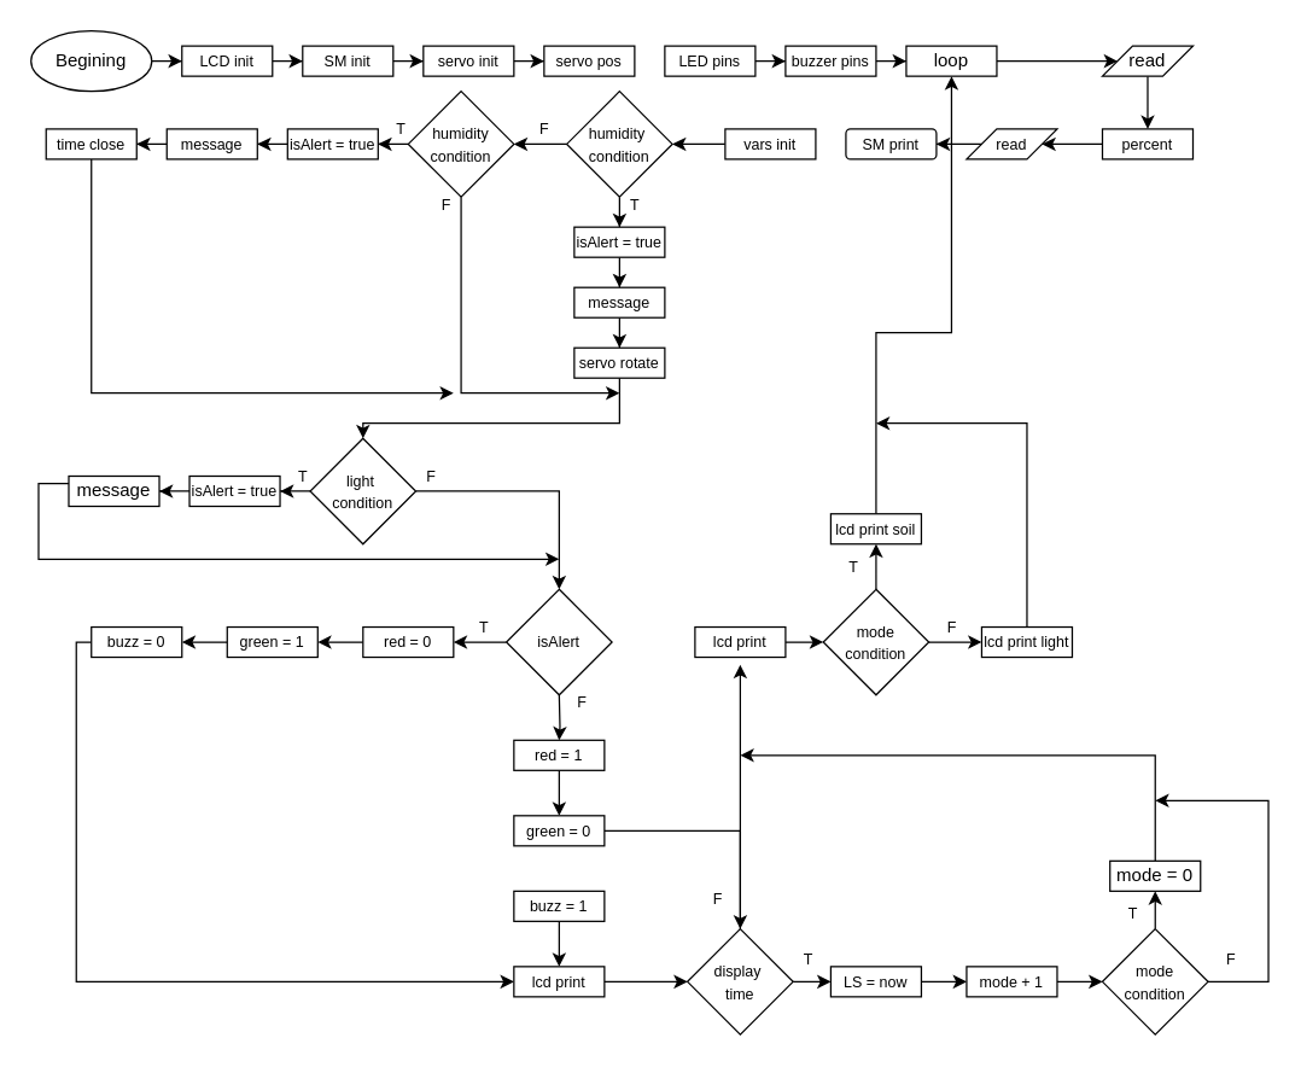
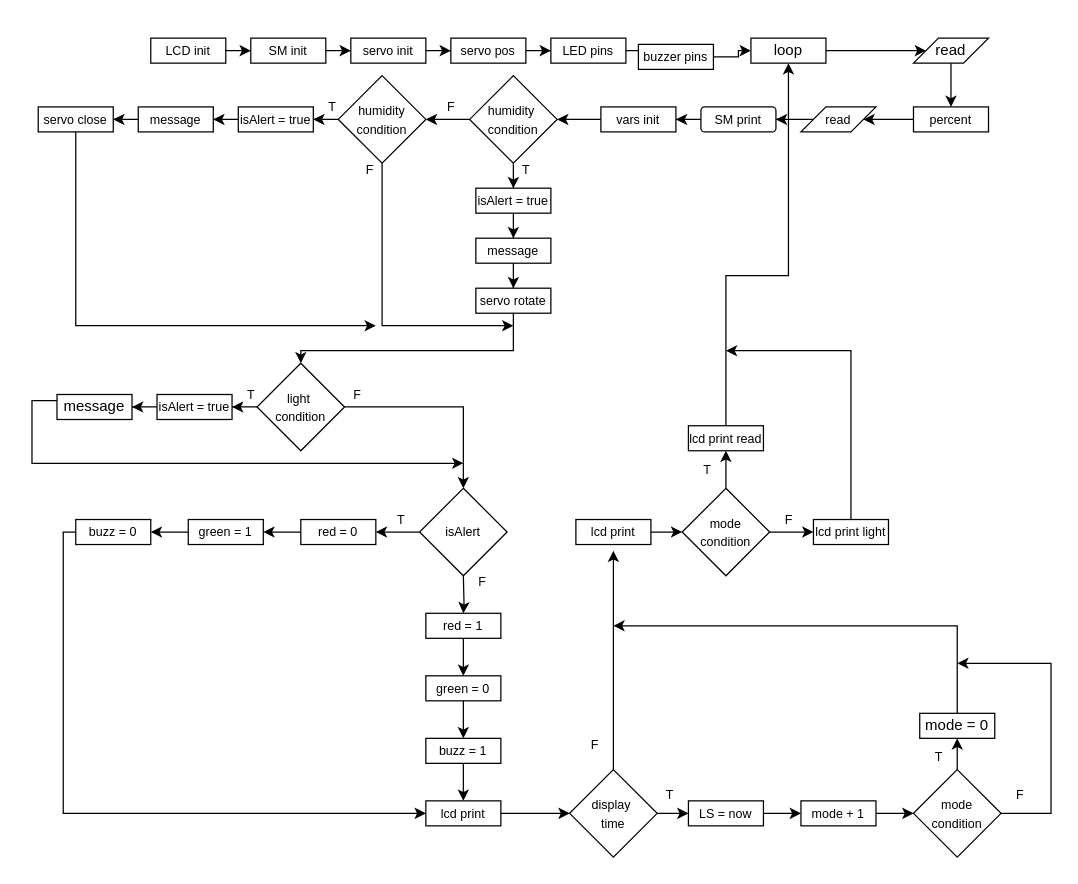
- <mxCell id="3" value="Begining" style="ellipse;whiteSpace=wrap;html=1;" parent="1" vertex="1"><mxGeometry x="20" y="20" width="80" height="40" as="geometry" /></mxCell>
- <mxCell id="2" value="" style="edgeStyle=orthogonalEdgeStyle;rounded=0;orthogonalLoop=1;jettySize=auto;html=1;" parent="1" source="3" target="5" edge="1"><mxGeometry relative="1" as="geometry" /></mxCell>
+ <mxCell id="10" value="" style="edgeStyle=orthogonalEdgeStyle;rounded=0;orthogonalLoop=1;jettySize=auto;html=1;" parent="1" source="11" target="13" edge="1"><mxGeometry relative="1" as="geometry" /></mxCell>
- <mxCell id="15" value="&lt;font style=&quot;font-size: 10px;&quot;&gt;buzzer pins&lt;/font&gt;" style="whiteSpace=wrap;html=1;" parent="1" vertex="1"><mxGeometry x="520" y="30" width="60" height="20" as="geometry" /></mxCell>
+ <mxCell id="15" value="&lt;font style=&quot;font-size: 10px;&quot;&gt;buzzer pins&lt;/font&gt;" style="whiteSpace=wrap;html=1;" parent="1" vertex="1"><mxGeometry x="510" y="35" width="60" height="20" as="geometry" /></mxCell>
- <mxCell id="41" value="&lt;font style=&quot;font-size: 10px;&quot;&gt;time close&lt;/font&gt;" style="whiteSpace=wrap;html=1;" parent="1" vertex="1"><mxGeometry x="30" y="85" width="60" height="20" as="geometry" /></mxCell>
+ <mxCell id="41" value="&lt;font style=&quot;font-size: 10px;&quot;&gt;servo close&lt;/font&gt;" style="whiteSpace=wrap;html=1;" parent="1" vertex="1"><mxGeometry x="30" y="85" width="60" height="20" as="geometry" /></mxCell>
+ <mxCell id="24" value="" style="edgeStyle=orthogonalEdgeStyle;rounded=0;orthogonalLoop=1;jettySize=auto;html=1;" parent="1" source="25" target="27" edge="1"><mxGeometry relative="1" as="geometry" /></mxCell>
- <mxCell id="88" value="&lt;font size=&quot;1&quot;&gt;lcd print soil&lt;/font&gt;" style="whiteSpace=wrap;html=1;" parent="1" vertex="1"><mxGeometry x="550" y="340" width="60" height="20" as="geometry" /></mxCell>
+ <mxCell id="88" value="&lt;font size=&quot;1&quot;&gt;lcd print read&lt;/font&gt;" style="whiteSpace=wrap;html=1;" parent="1" vertex="1"><mxGeometry x="550" y="340" width="60" height="20" as="geometry" /></mxCell>
- <mxCell id="64" value="" style="edgeStyle=orthogonalEdgeStyle;rounded=0;orthogonalLoop=1;jettySize=auto;html=1;" parent="1" source="65" target="72" edge="1"><mxGeometry relative="1" as="geometry" /></mxCell>
+ <mxCell id="64" value="" style="edgeStyle=orthogonalEdgeStyle;rounded=0;orthogonalLoop=1;jettySize=auto;html=1;" parent="1" source="65" target="67" edge="1"><mxGeometry relative="1" as="geometry" /></mxCell>
